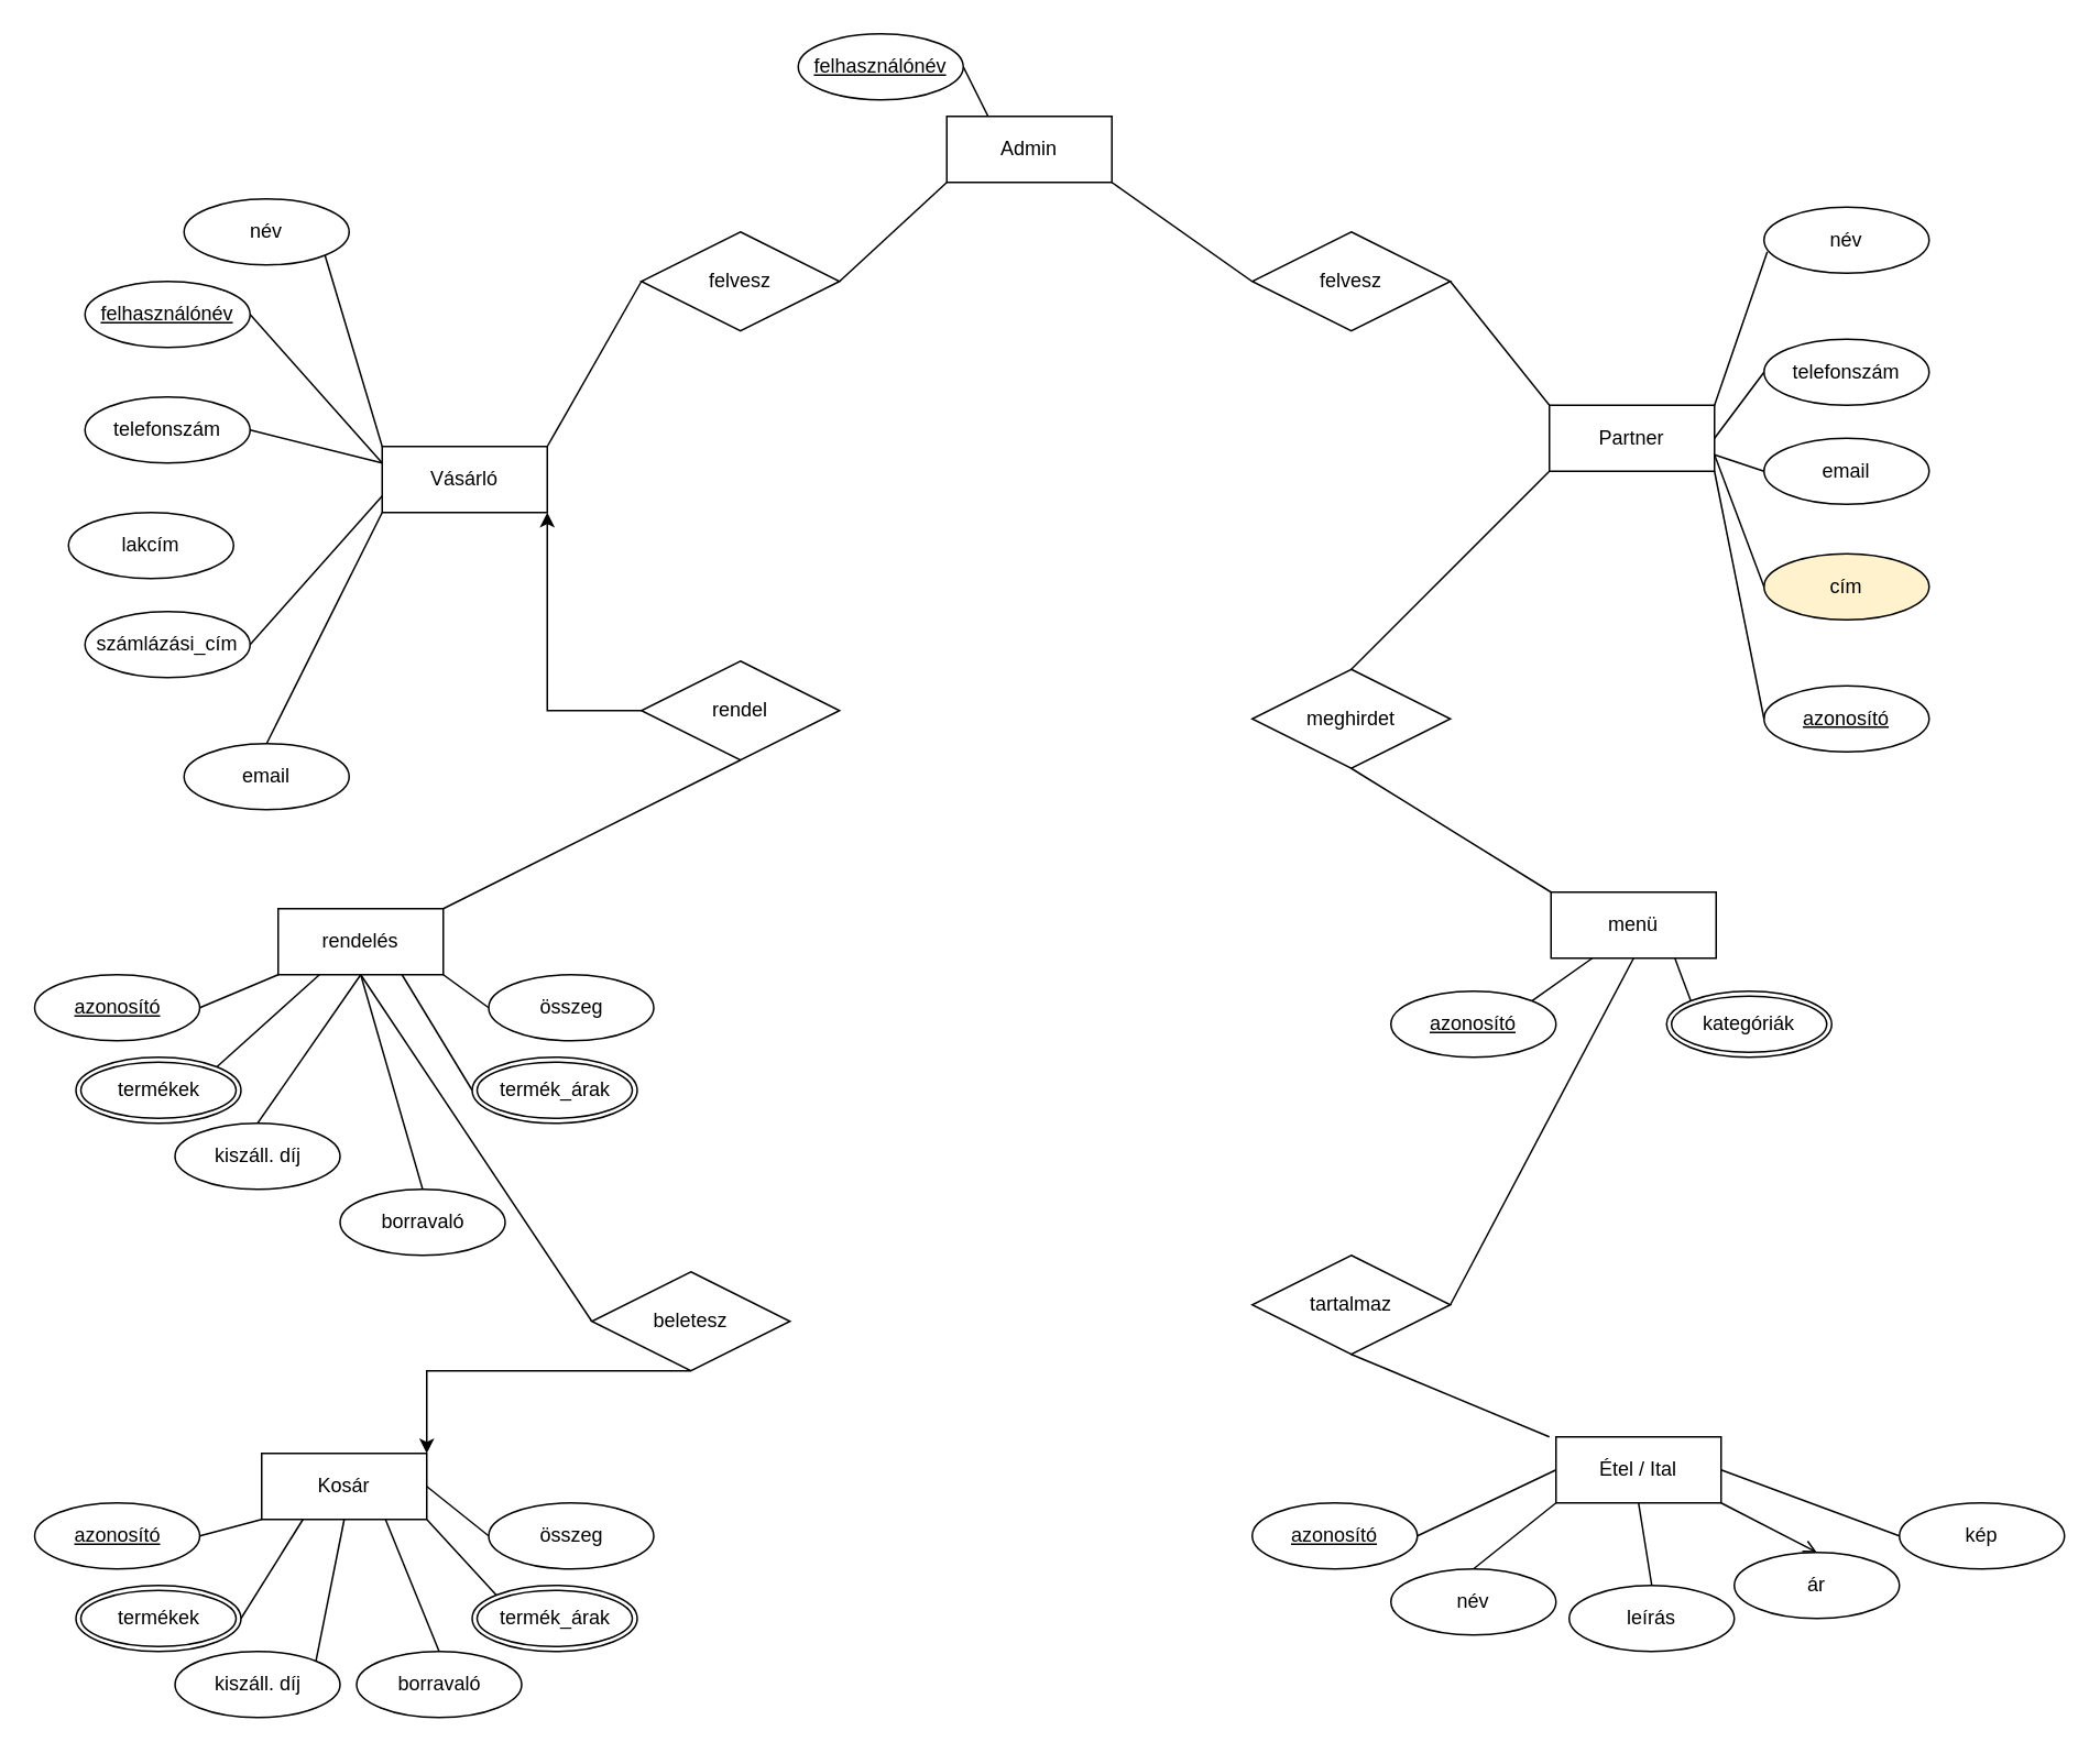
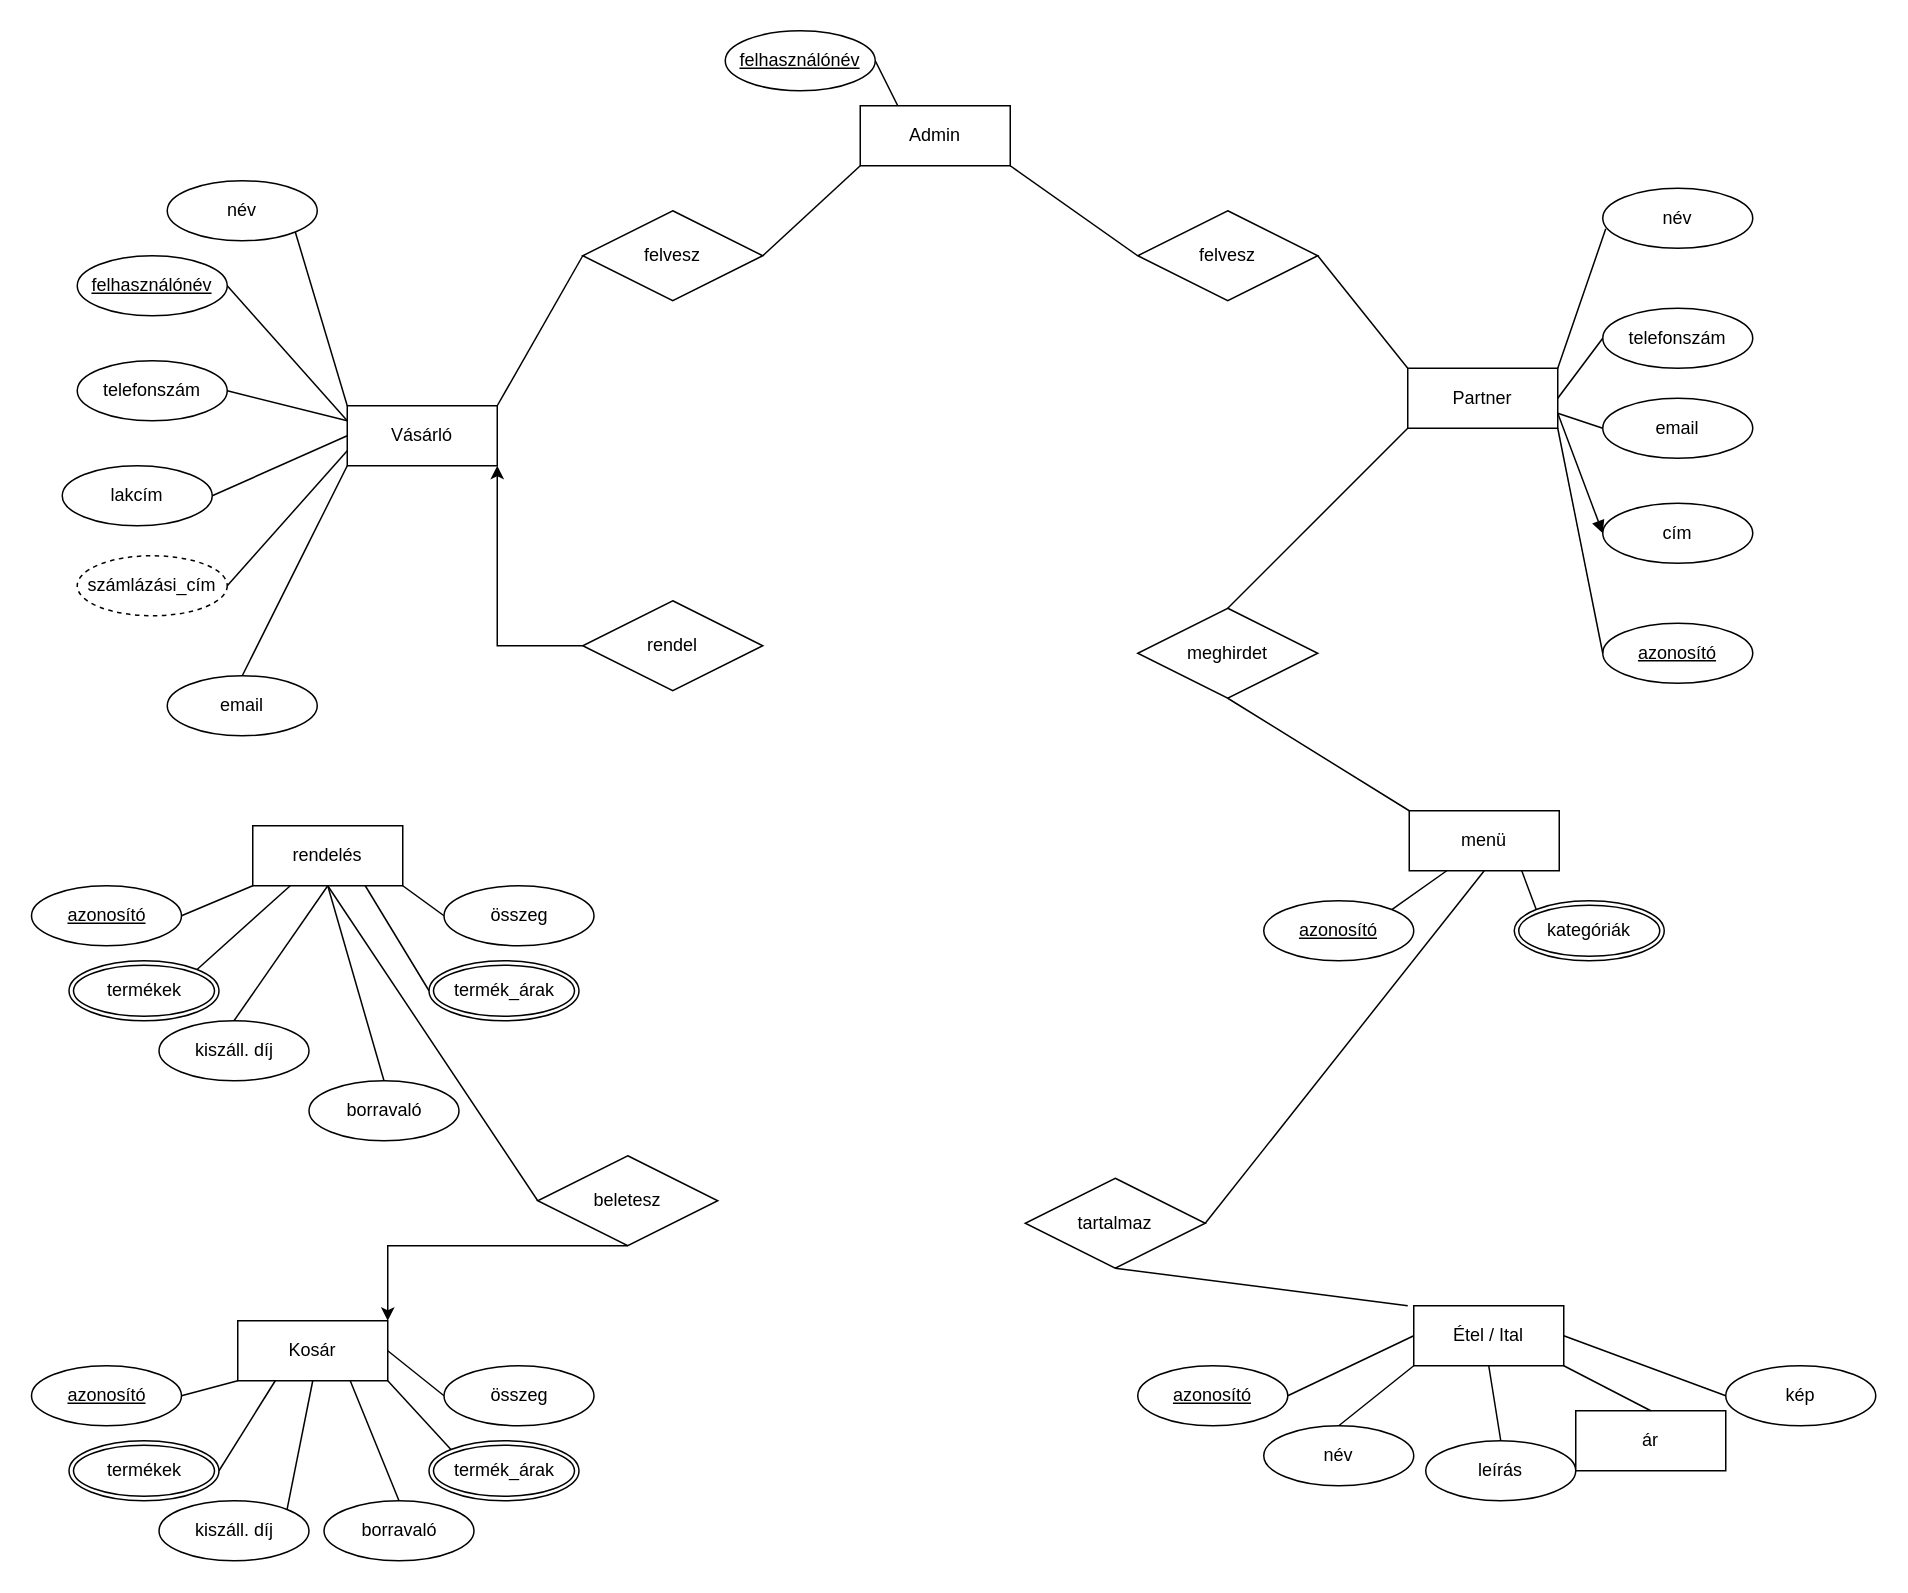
+ <mxCell id="9" value="" style="endArrow=none;html=1;rounded=0;entryX=0;entryY=0.5;entryDx=0;entryDy=0;exitX=1;exitY=0.5;exitDx=0;exitDy=0;" edge="1" parent="1" source="5" target="2"><mxGeometry relative="1" as="geometry"><mxPoint x="171" y="540" as="sourcePoint" /><mxPoint x="331" y="540" as="targetPoint" /></mxGeometry></mxCell>
- <mxCell id="30" value="" style="endArrow=none;html=1;rounded=0;entryX=0;entryY=0.5;entryDx=0;entryDy=0;exitX=1;exitY=0.75;exitDx=0;exitDy=0;" edge="1" parent="1" source="14" target="29"><mxGeometry relative="1" as="geometry"><mxPoint x="628" y="410" as="sourcePoint" /><mxPoint x="788" y="410" as="targetPoint" /></mxGeometry></mxCell>
+ <mxCell id="30" value="" style="endArrow=block;html=1;rounded=0;entryX=0;entryY=0.5;entryDx=0;entryDy=0;exitX=1;exitY=0.75;exitDx=0;exitDy=0;" edge="1" parent="1" source="14" target="29"><mxGeometry relative="1" as="geometry"><mxPoint x="628" y="410" as="sourcePoint" /><mxPoint x="788" y="410" as="targetPoint" /></mxGeometry></mxCell>
- <mxCell id="29" value="cím&lt;br&gt;" style="ellipse;whiteSpace=wrap;html=1;align=center;fillColor=#fff2cc;" vertex="1" parent="1"><mxGeometry x="1068" y="335" width="100" height="40" as="geometry" /></mxCell>
+ <mxCell id="29" value="cím&lt;br&gt;" style="ellipse;whiteSpace=wrap;html=1;align=center;" vertex="1" parent="1"><mxGeometry x="1068" y="335" width="100" height="40" as="geometry" /></mxCell>
- <mxCell id="6" value="számlázási_cím&lt;br&gt;" style="ellipse;whiteSpace=wrap;html=1;align=center;" vertex="1" parent="1"><mxGeometry x="51" y="370" width="100" height="40" as="geometry" /></mxCell>
+ <mxCell id="6" value="számlázási_cím&lt;br&gt;" style="ellipse;whiteSpace=wrap;html=1;align=center;dashed=1;" vertex="1" parent="1"><mxGeometry x="51" y="370" width="100" height="40" as="geometry" /></mxCell>
- <mxCell id="82" value="" style="endArrow=none;html=1;rounded=0;entryX=0.5;entryY=1;entryDx=0;entryDy=0;exitX=1;exitY=0;exitDx=0;exitDy=0;" edge="1" parent="1" source="43" target="45"><mxGeometry relative="1" as="geometry"><mxPoint x="668" y="590" as="sourcePoint" /><mxPoint x="828" y="590" as="targetPoint" /></mxGeometry></mxCell>
- <mxCell id="76" value="tartalmaz" style="shape=rhombus;perimeter=rhombusPerimeter;whiteSpace=wrap;html=1;align=center;" vertex="1" parent="1"><mxGeometry x="758" y="760" width="120" height="60" as="geometry" /></mxCell>
+ <mxCell id="76" value="tartalmaz" style="shape=rhombus;perimeter=rhombusPerimeter;whiteSpace=wrap;html=1;align=center;" vertex="1" parent="1"><mxGeometry x="683" y="785" width="120" height="60" as="geometry" /></mxCell>
- <mxCell id="74" value="" style="endArrow=open;html=1;rounded=0;entryX=0.5;entryY=0;entryDx=0;entryDy=0;exitX=1;exitY=1;exitDx=0;exitDy=0;" edge="1" parent="1" source="65" target="69"><mxGeometry relative="1" as="geometry"><mxPoint x="1040" y="910" as="sourcePoint" /><mxPoint x="1260" y="840" as="targetPoint" /></mxGeometry></mxCell>
+ <mxCell id="74" value="" style="endArrow=none;html=1;rounded=0;entryX=0.5;entryY=0;entryDx=0;entryDy=0;exitX=1;exitY=1;exitDx=0;exitDy=0;" edge="1" parent="1" source="65" target="69"><mxGeometry relative="1" as="geometry"><mxPoint x="1040" y="910" as="sourcePoint" /><mxPoint x="1260" y="840" as="targetPoint" /></mxGeometry></mxCell>
- <mxCell id="69" value="ár" style="ellipse;whiteSpace=wrap;html=1;align=center;" vertex="1" parent="1"><mxGeometry x="1050" y="940" width="100" height="40" as="geometry" /></mxCell>
+ <mxCell id="69" value="ár" style="whiteSpace=wrap;html=1;align=center;rounded=0;" vertex="1" parent="1"><mxGeometry x="1050" y="940" width="100" height="40" as="geometry" /></mxCell>
